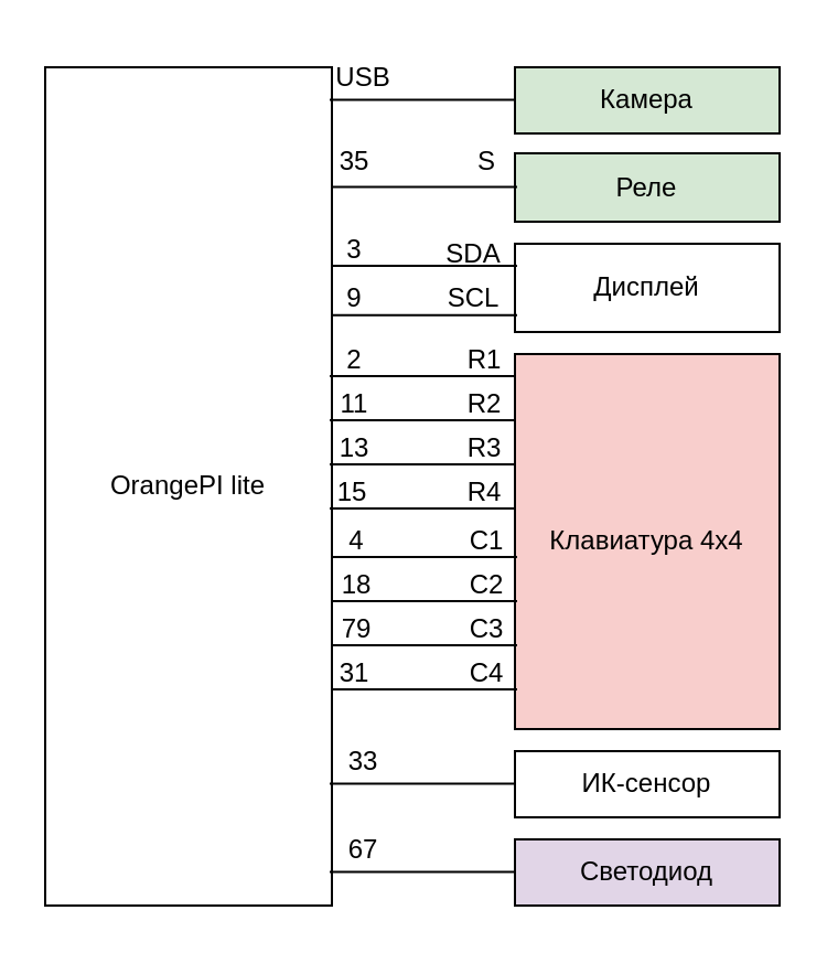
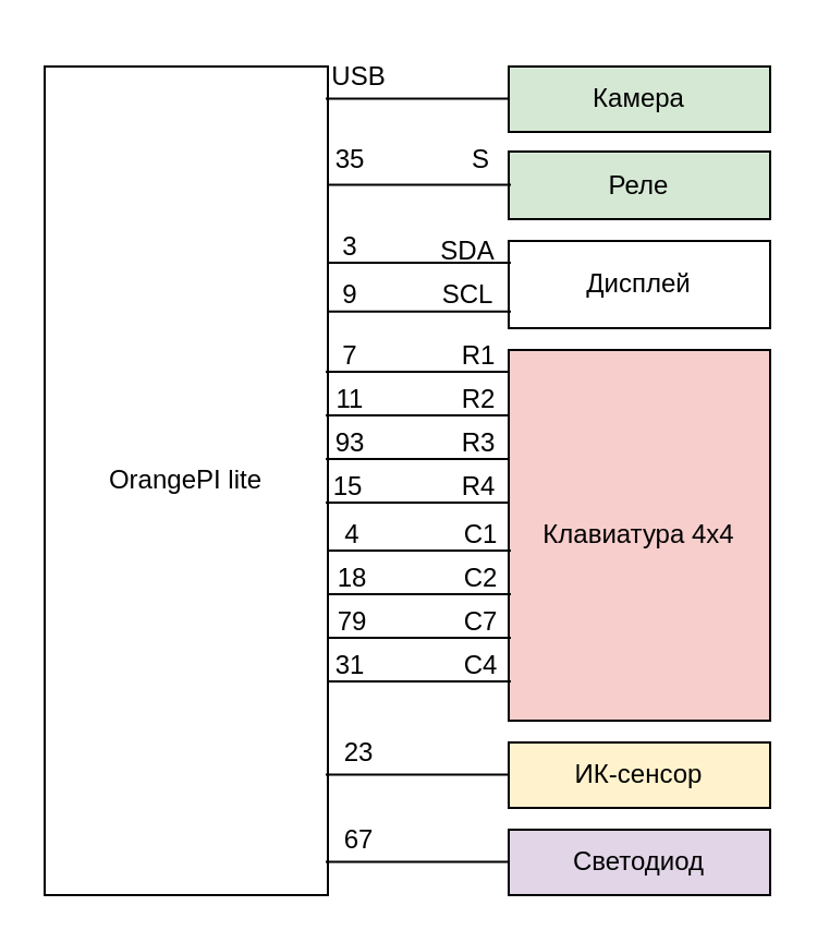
- <mxCell id="20" value="2" style="text;html=1;align=center;verticalAlign=middle;resizable=0;points=[];autosize=1;strokeColor=none;fillColor=none;" vertex="1" parent="1"><mxGeometry x="145" y="148" width="30" height="30" as="geometry" /></mxCell>
+ <mxCell id="20" value="7" style="text;html=1;align=center;verticalAlign=middle;resizable=0;points=[];autosize=1;strokeColor=none;fillColor=none;" vertex="1" parent="1"><mxGeometry x="145" y="148" width="30" height="30" as="geometry" /></mxCell>
- <mxCell id="22" value="13" style="text;html=1;align=center;verticalAlign=middle;resizable=0;points=[];autosize=1;strokeColor=none;fillColor=none;" vertex="1" parent="1"><mxGeometry x="140" y="188" width="40" height="30" as="geometry" /></mxCell>
+ <mxCell id="22" value="93" style="text;html=1;align=center;verticalAlign=middle;resizable=0;points=[];autosize=1;strokeColor=none;fillColor=none;" vertex="1" parent="1"><mxGeometry x="140" y="188" width="40" height="30" as="geometry" /></mxCell>
- <mxCell id="38" value="C3" style="text;html=1;align=center;verticalAlign=middle;resizable=0;points=[];autosize=1;strokeColor=none;fillColor=none;" vertex="1" parent="1"><mxGeometry x="200" y="270" width="40" height="30" as="geometry" /></mxCell>
+ <mxCell id="38" value="C7" style="text;html=1;align=center;verticalAlign=middle;resizable=0;points=[];autosize=1;strokeColor=none;fillColor=none;" vertex="1" parent="1"><mxGeometry x="200" y="270" width="40" height="30" as="geometry" /></mxCell>
- <mxCell id="46" value="33" style="text;html=1;align=center;verticalAlign=middle;resizable=0;points=[];autosize=1;strokeColor=none;fillColor=none;" vertex="1" parent="1"><mxGeometry x="144" y="330" width="40" height="30" as="geometry" /></mxCell>
+ <mxCell id="46" value="23" style="text;html=1;align=center;verticalAlign=middle;resizable=0;points=[];autosize=1;strokeColor=none;fillColor=none;" vertex="1" parent="1"><mxGeometry x="144" y="330" width="40" height="30" as="geometry" /></mxCell>
- <mxCell id="6" value="ИК-сенсор" style="rounded=0;whiteSpace=wrap;html=1;" vertex="1" parent="1"><mxGeometry x="233" y="340" width="120" height="30" as="geometry" /></mxCell>
+ <mxCell id="6" value="ИК-сенсор" style="rounded=0;whiteSpace=wrap;html=1;fillColor=#fff2cc;" vertex="1" parent="1"><mxGeometry x="233" y="340" width="120" height="30" as="geometry" /></mxCell>
